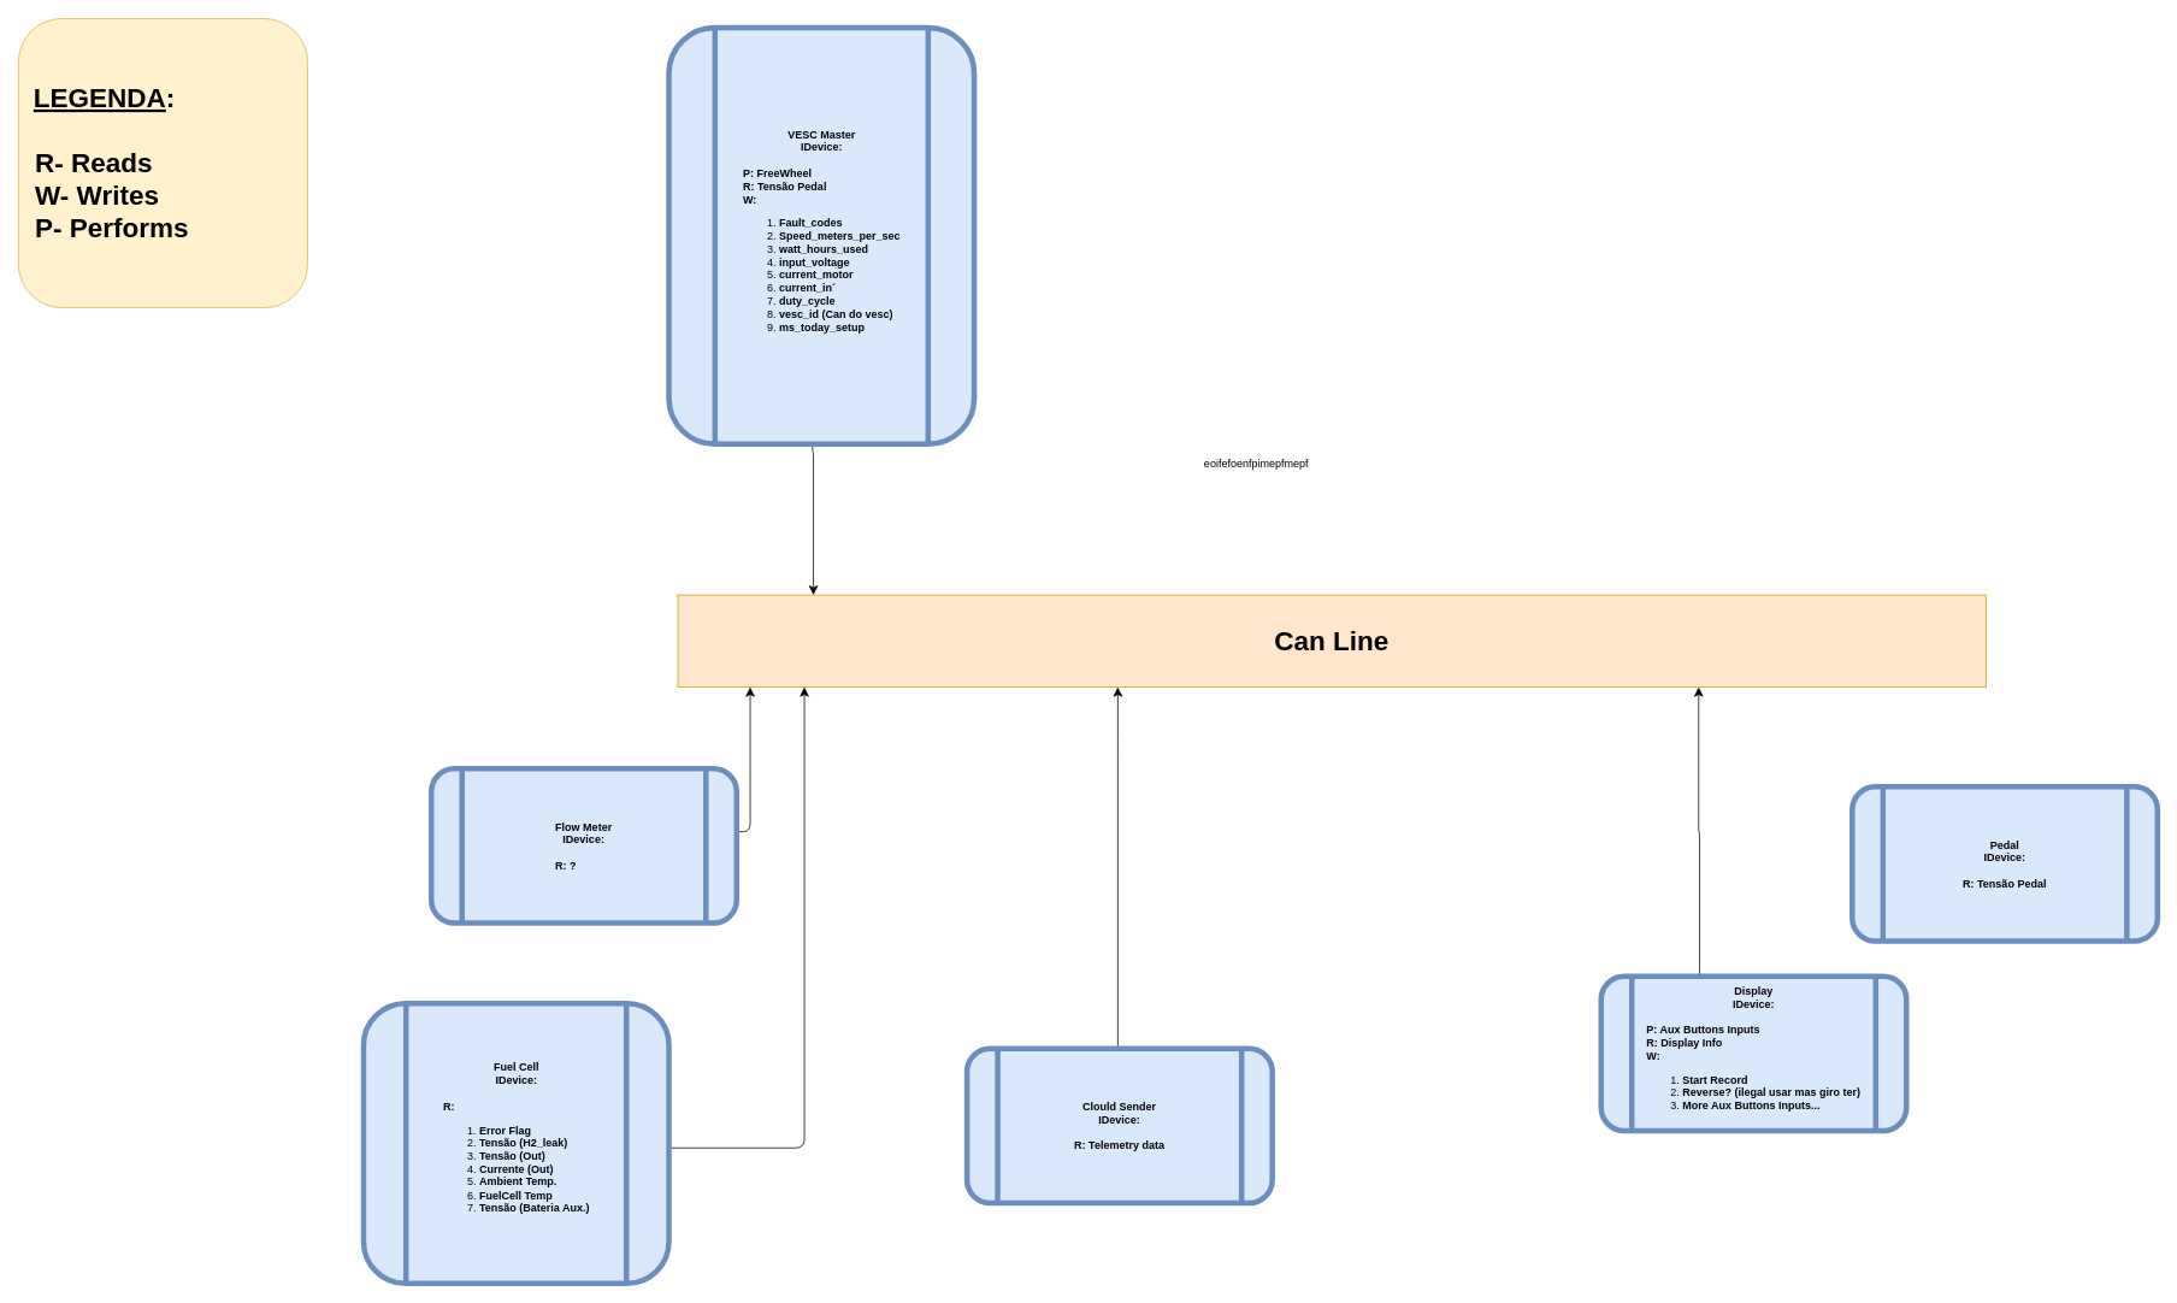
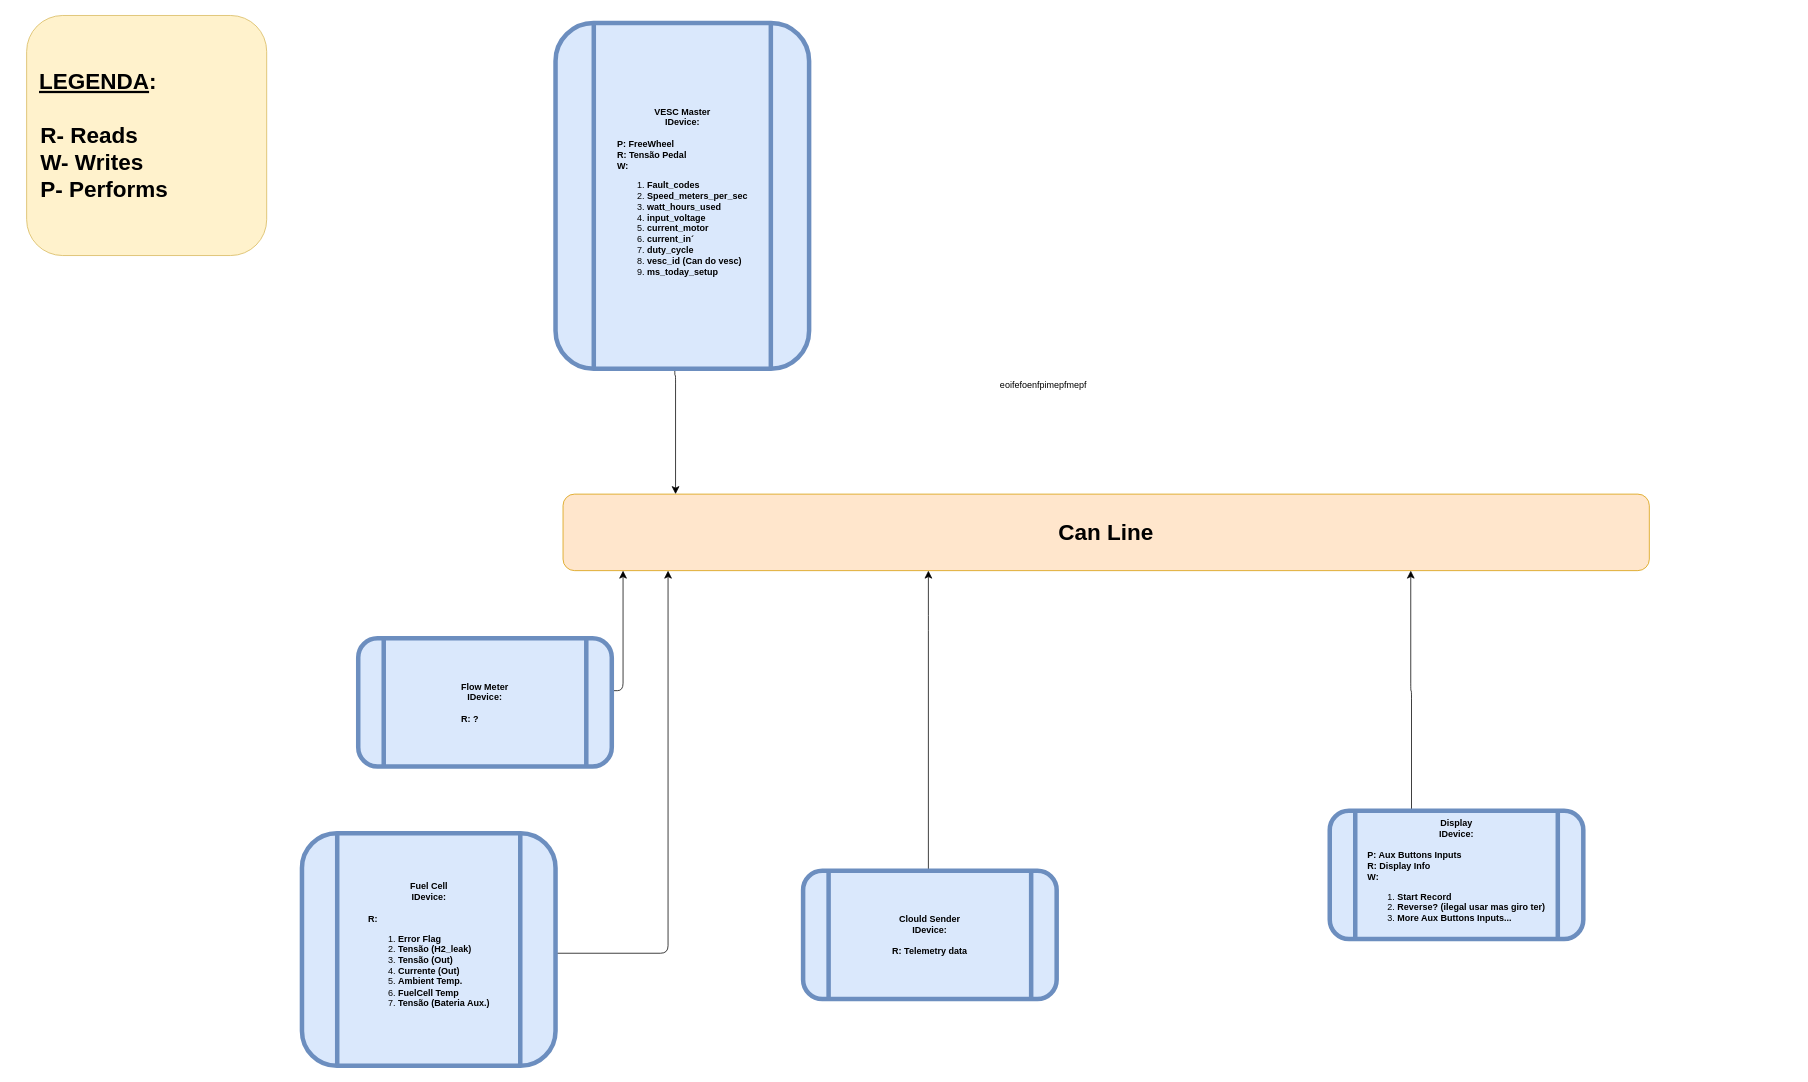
- <mxCell id="14" value="&lt;div style=&quot;text-align: center;&quot;&gt;&lt;b style=&quot;font-size: 30px; background-color: initial;&quot;&gt;&lt;u&gt;LEGENDA&lt;/u&gt;:&lt;/b&gt;&lt;/div&gt;&lt;font style=&quot;&quot;&gt;&lt;div style=&quot;text-align: center;&quot;&gt;&lt;span style=&quot;font-size: 30px;&quot;&gt;&lt;b&gt;&lt;br&gt;&lt;/b&gt;&lt;/span&gt;&lt;/div&gt;&lt;b style=&quot;font-size: 30px; forced-color-adjust: none; color: rgb(0, 0, 0); font-family: Helvetica; font-style: normal; font-variant-ligatures: normal; font-variant-caps: normal; letter-spacing: normal; orphans: 2; text-indent: 0px; text-transform: none; widows: 2; word-spacing: 0px; -webkit-text-stroke-width: 0px; white-space: normal; text-decoration-thickness: initial; text-decoration-style: initial; text-decoration-color: initial;&quot;&gt;&lt;font style=&quot;forced-color-adjust: none; font-size: 30px;&quot;&gt;&amp;nbsp; R- Reads&lt;/font&gt;&lt;/b&gt;&lt;/font&gt;&lt;div style=&quot;forced-color-adjust: none; color: rgb(0, 0, 0); font-family: Helvetica; font-style: normal; font-variant-ligatures: normal; font-variant-caps: normal; font-weight: 400; letter-spacing: normal; orphans: 2; text-indent: 0px; text-transform: none; widows: 2; word-spacing: 0px; -webkit-text-stroke-width: 0px; white-space: normal; text-decoration-thickness: initial; text-decoration-style: initial; text-decoration-color: initial; font-size: 30px;&quot;&gt;&lt;b style=&quot;forced-color-adjust: none;&quot;&gt;&lt;font style=&quot;forced-color-adjust: none; font-size: 30px;&quot;&gt;&amp;nbsp; W- Writes&lt;/font&gt;&lt;/b&gt;&lt;/div&gt;&lt;div style=&quot;forced-color-adjust: none; color: rgb(0, 0, 0); font-family: Helvetica; font-style: normal; font-variant-ligatures: normal; font-variant-caps: normal; font-weight: 400; letter-spacing: normal; orphans: 2; text-indent: 0px; text-transform: none; widows: 2; word-spacing: 0px; -webkit-text-stroke-width: 0px; white-space: normal; text-decoration-thickness: initial; text-decoration-style: initial; text-decoration-color: initial; font-size: 30px;&quot;&gt;&lt;b style=&quot;forced-color-adjust: none;&quot;&gt;&lt;font style=&quot;forced-color-adjust: none; font-size: 30px;&quot;&gt;&amp;nbsp; P- Performs&lt;/font&gt;&lt;/b&gt;&lt;/div&gt;" style="whiteSpace=wrap;html=1;aspect=fixed;rounded=1;fontFamily=Helvetica;fontSize=12;labelBackgroundColor=none;fillColor=#fff2cc;strokeColor=#d6b656;align=left;" parent="1" vertex="1"><mxGeometry x="20" y="20" width="320" height="320" as="geometry" /></mxCell>
+ <mxCell id="14" value="&lt;div style=&quot;text-align: center;&quot;&gt;&lt;b style=&quot;font-size: 30px; background-color: initial;&quot;&gt;&lt;u&gt;LEGENDA&lt;/u&gt;:&lt;/b&gt;&lt;/div&gt;&lt;font style=&quot;&quot;&gt;&lt;div style=&quot;text-align: center;&quot;&gt;&lt;span style=&quot;font-size: 30px;&quot;&gt;&lt;b&gt;&lt;br&gt;&lt;/b&gt;&lt;/span&gt;&lt;/div&gt;&lt;b style=&quot;font-size: 30px; forced-color-adjust: none; color: rgb(0, 0, 0); font-family: Helvetica; font-style: normal; font-variant-ligatures: normal; font-variant-caps: normal; letter-spacing: normal; orphans: 2; text-indent: 0px; text-transform: none; widows: 2; word-spacing: 0px; -webkit-text-stroke-width: 0px; white-space: normal; text-decoration-thickness: initial; text-decoration-style: initial; text-decoration-color: initial;&quot;&gt;&lt;font style=&quot;forced-color-adjust: none; font-size: 30px;&quot;&gt;&amp;nbsp; R- Reads&lt;/font&gt;&lt;/b&gt;&lt;/font&gt;&lt;div style=&quot;forced-color-adjust: none; color: rgb(0, 0, 0); font-family: Helvetica; font-style: normal; font-variant-ligatures: normal; font-variant-caps: normal; font-weight: 400; letter-spacing: normal; orphans: 2; text-indent: 0px; text-transform: none; widows: 2; word-spacing: 0px; -webkit-text-stroke-width: 0px; white-space: normal; text-decoration-thickness: initial; text-decoration-style: initial; text-decoration-color: initial; font-size: 30px;&quot;&gt;&lt;b style=&quot;forced-color-adjust: none;&quot;&gt;&lt;font style=&quot;forced-color-adjust: none; font-size: 30px;&quot;&gt;&amp;nbsp; W- Writes&lt;/font&gt;&lt;/b&gt;&lt;/div&gt;&lt;div style=&quot;forced-color-adjust: none; color: rgb(0, 0, 0); font-family: Helvetica; font-style: normal; font-variant-ligatures: normal; font-variant-caps: normal; font-weight: 400; letter-spacing: normal; orphans: 2; text-indent: 0px; text-transform: none; widows: 2; word-spacing: 0px; -webkit-text-stroke-width: 0px; white-space: normal; text-decoration-thickness: initial; text-decoration-style: initial; text-decoration-color: initial; font-size: 30px;&quot;&gt;&lt;b style=&quot;forced-color-adjust: none;&quot;&gt;&lt;font style=&quot;forced-color-adjust: none; font-size: 30px;&quot;&gt;&amp;nbsp; P- Performs&lt;/font&gt;&lt;/b&gt;&lt;/div&gt;" style="whiteSpace=wrap;html=1;aspect=fixed;rounded=1;fontFamily=Helvetica;fontSize=12;labelBackgroundColor=none;fillColor=#fff2cc;strokeColor=#d6b656;align=left;" parent="1" vertex="1"><mxGeometry x="35" y="20" width="320" height="320" as="geometry" /></mxCell>
- <mxCell id="2" value="&lt;b&gt;&lt;font style=&quot;font-size: 30px;&quot;&gt;Can Line&lt;/font&gt;&lt;/b&gt;" style="whiteSpace=wrap;html=1;fillColor=#ffe6cc;strokeColor=#d79b00;rounded=0;" parent="1" vertex="1"><mxGeometry x="750" y="658" width="1448" height="102" as="geometry" /></mxCell>
+ <mxCell id="2" value="&lt;b&gt;&lt;font style=&quot;font-size: 30px;&quot;&gt;Can Line&lt;/font&gt;&lt;/b&gt;" style="rounded=1;whiteSpace=wrap;html=1;fillColor=#ffe6cc;strokeColor=#d79b00;" parent="1" vertex="1"><mxGeometry x="750" y="658" width="1448" height="102" as="geometry" /></mxCell>
- <mxCell id="3" value="&lt;b&gt;Pedal&lt;/b&gt;&lt;div&gt;&lt;b&gt;IDevice:&lt;/b&gt;&lt;b&gt;&lt;br&gt;&lt;/b&gt;&lt;/div&gt;&lt;div&gt;&lt;b&gt;&lt;br&gt;&lt;/b&gt;&lt;/div&gt;&lt;div style=&quot;text-align: left;&quot;&gt;&lt;b style=&quot;background-color: initial;&quot;&gt;R: Tensão Pedal&lt;/b&gt;&lt;br&gt;&lt;/div&gt;" style="shape=process;whiteSpace=wrap;html=1;backgroundOutline=1;fillColor=#dae8fc;strokeColor=#6c8ebf;rounded=1;strokeWidth=6;" parent="1" vertex="1"><mxGeometry x="2050" y="870" width="338" height="171" as="geometry" /></mxCell>
